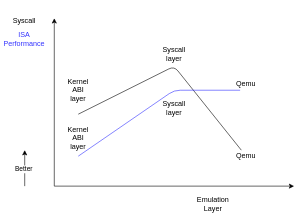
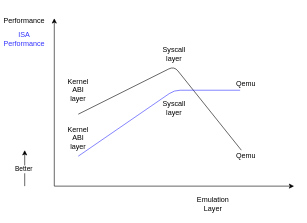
- <mxCell id="4" value="Syscall" style="text;html=1;strokeColor=none;fillColor=none;align=center;verticalAlign=middle;whiteSpace=wrap;rounded=0;" parent="1" vertex="1"><mxGeometry x="20" y="20" width="40" height="30" as="geometry" /></mxCell>
+ <mxCell id="4" value="Performance" style="text;html=1;strokeColor=none;fillColor=none;align=center;verticalAlign=middle;whiteSpace=wrap;rounded=0;" parent="1" vertex="1"><mxGeometry x="20" y="20" width="40" height="30" as="geometry" /></mxCell>
